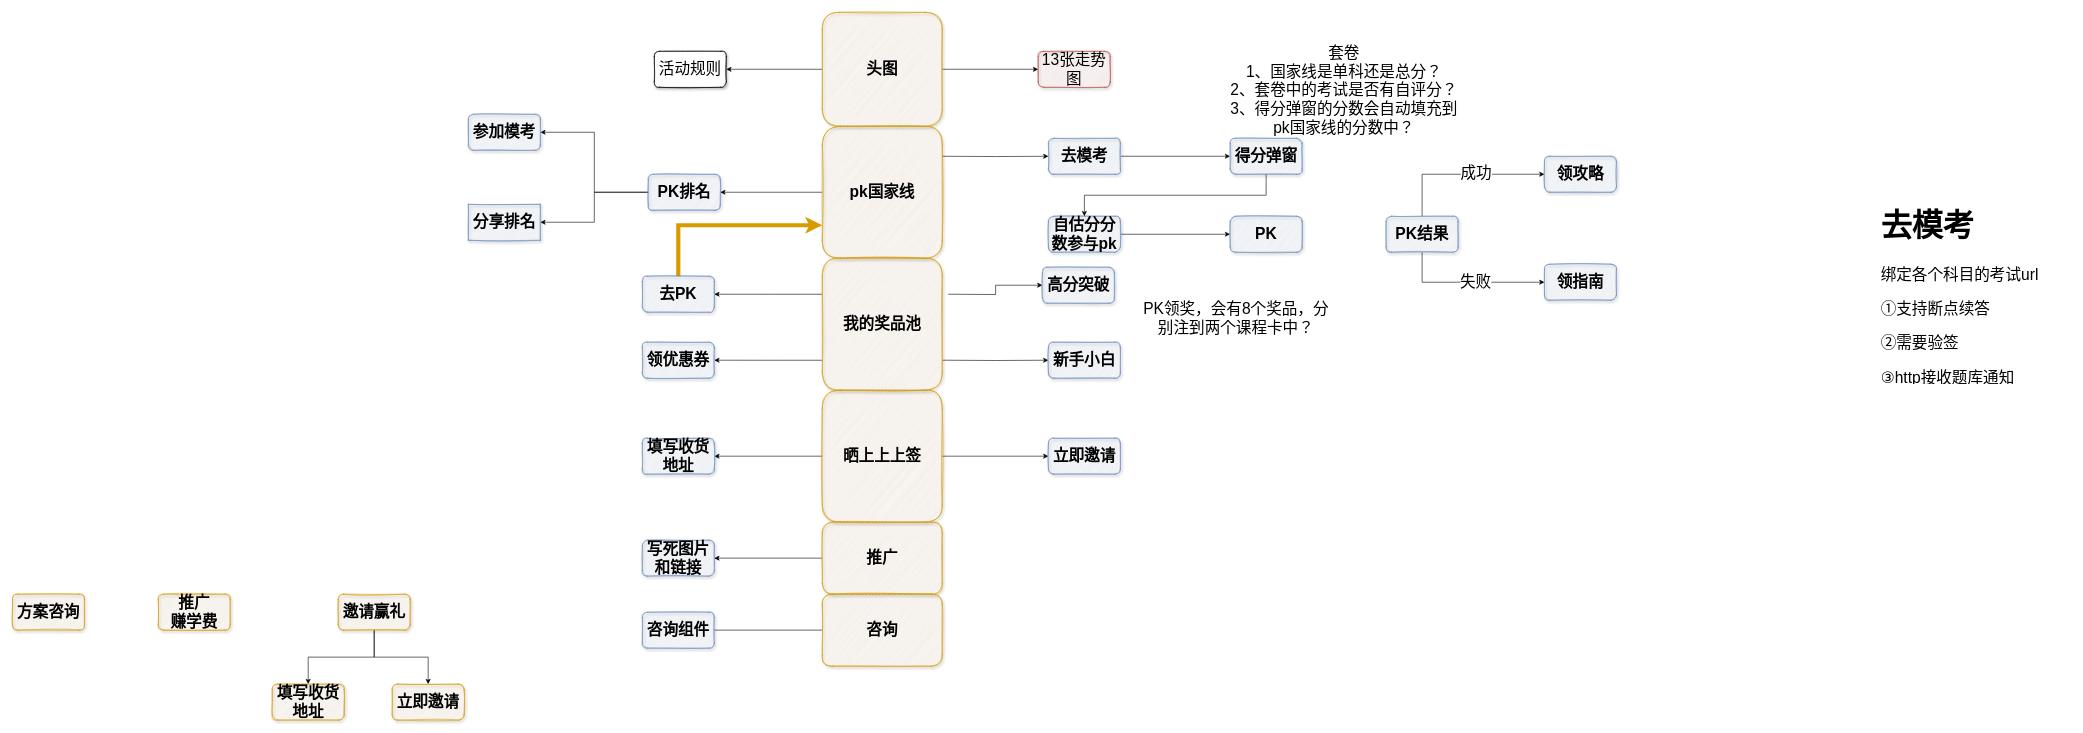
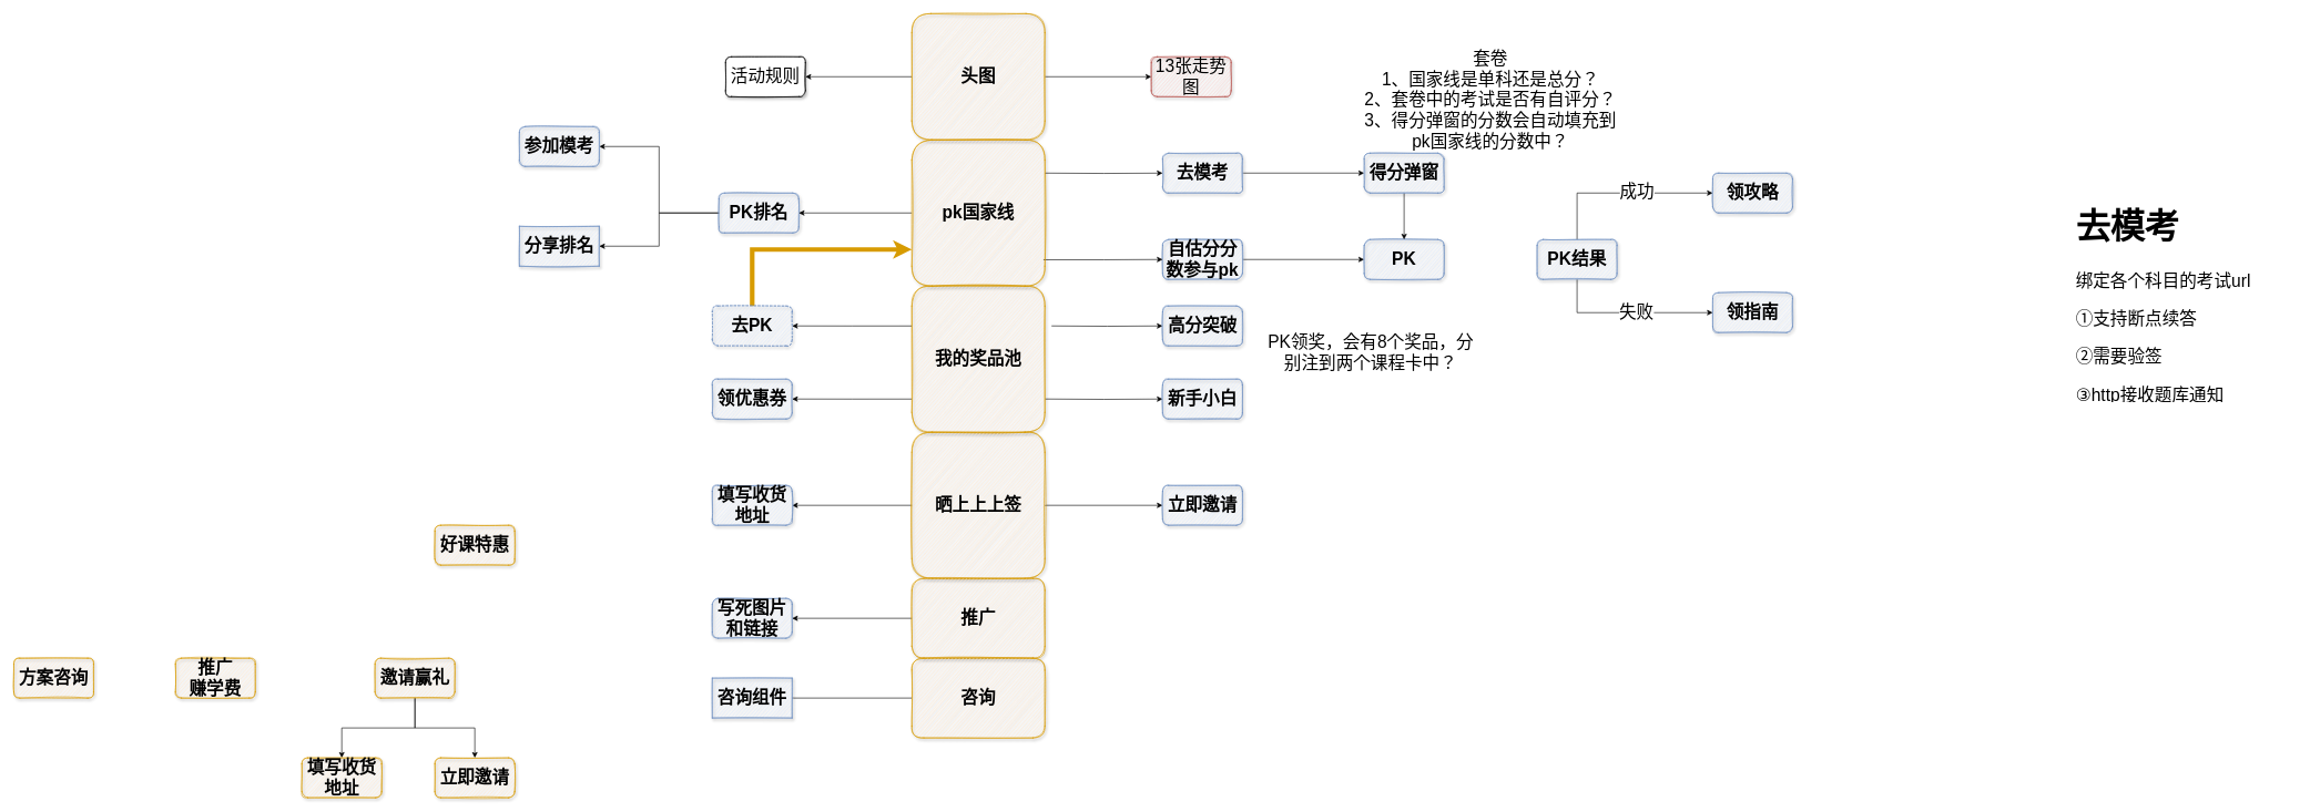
- <mxCell id="37" style="edgeStyle=orthogonalEdgeStyle;rounded=0;orthogonalLoop=1;jettySize=auto;html=1;exitX=0.5;exitY=1;exitDx=0;exitDy=0;fontSize=26;" edge="1" parent="1" source="38" target="13"><mxGeometry relative="1" as="geometry" /></mxCell>
+ <mxCell id="37" style="edgeStyle=orthogonalEdgeStyle;rounded=0;orthogonalLoop=1;jettySize=auto;html=1;exitX=0.5;exitY=1;exitDx=0;exitDy=0;entryX=0.5;entryY=0;entryDx=0;entryDy=0;fontSize=26;" edge="1" parent="1" source="38" target="14"><mxGeometry relative="1" as="geometry" /></mxCell>
+ <mxCell id="26" style="edgeStyle=orthogonalEdgeStyle;rounded=0;orthogonalLoop=1;jettySize=auto;html=1;exitX=0.989;exitY=0.82;exitDx=0;exitDy=0;entryX=0;entryY=0.5;entryDx=0;entryDy=0;fontSize=26;exitPerimeter=0;" edge="1" parent="1" source="27" target="13"><mxGeometry relative="1" as="geometry" /></mxCell>
- <mxCell id="53" value="高分突破" style="whiteSpace=wrap;html=1;fontSize=26;fillColor=#dae8fc;strokeColor=#6c8ebf;rounded=1;fontStyle=1;glass=0;shadow=1;sketch=1;" vertex="1" parent="1"><mxGeometry x="1737" y="445" width="120" height="60" as="geometry" /></mxCell>
+ <mxCell id="53" value="高分突破" style="whiteSpace=wrap;html=1;fontSize=26;fillColor=#dae8fc;strokeColor=#6c8ebf;rounded=1;fontStyle=1;glass=0;shadow=1;sketch=1;" vertex="1" parent="1"><mxGeometry x="1747" y="460" width="120" height="60" as="geometry" /></mxCell>
- <mxCell id="36" value="&lt;h1&gt;去模考&lt;/h1&gt;&lt;p&gt;绑定各个科目的考试url&lt;/p&gt;&lt;p&gt;①支持断点续答&lt;/p&gt;&lt;p&gt;②需要验签&lt;/p&gt;&lt;p&gt;③http接收题库通知&lt;/p&gt;" style="text;html=1;strokeColor=none;fillColor=none;spacing=5;spacingTop=-20;whiteSpace=wrap;overflow=hidden;rounded=0;shadow=1;glass=0;sketch=1;fontSize=26;" vertex="1" parent="1"><mxGeometry x="3130" y="320" width="320" height="320" as="geometry" /></mxCell>
+ <mxCell id="36" value="&lt;h1&gt;去模考&lt;/h1&gt;&lt;p&gt;绑定各个科目的考试url&lt;/p&gt;&lt;p&gt;①支持断点续答&lt;/p&gt;&lt;p&gt;②需要验签&lt;/p&gt;&lt;p&gt;③http接收题库通知&lt;/p&gt;" style="text;html=1;strokeColor=none;fillColor=none;spacing=5;spacingTop=-20;whiteSpace=wrap;overflow=hidden;rounded=0;shadow=1;glass=0;sketch=1;fontSize=26;" vertex="1" parent="1"><mxGeometry x="3115" y="285" width="320" height="320" as="geometry" /></mxCell>
- <mxCell id="57" value="去PK" style="rounded=1;whiteSpace=wrap;html=1;fontSize=26;fontStyle=1;fillColor=#dae8fc;strokeColor=#6c8ebf;glass=0;shadow=1;sketch=1;" vertex="1" parent="1"><mxGeometry x="1070" y="460" width="120" height="60" as="geometry" /></mxCell>
+ <mxCell id="57" value="去PK" style="rounded=1;whiteSpace=wrap;html=1;fontSize=26;fontStyle=1;fillColor=#dae8fc;strokeColor=#6c8ebf;glass=0;shadow=1;sketch=1;dashed=1;" vertex="1" parent="1"><mxGeometry x="1070" y="460" width="120" height="60" as="geometry" /></mxCell>
+ <mxCell id="28" value="好课特惠" style="rounded=1;whiteSpace=wrap;html=1;fontSize=26;fontStyle=1;fillColor=#ffe6cc;strokeColor=#d79b00;glass=0;shadow=1;sketch=1;" vertex="1" parent="1"><mxGeometry x="653" y="790" width="120" height="60" as="geometry" /></mxCell>
- <mxCell id="61" value="咨询组件" style="whiteSpace=wrap;html=1;fontSize=26;fillColor=#dae8fc;strokeColor=#6c8ebf;rounded=1;fontStyle=1;glass=0;shadow=1;sketch=1;" vertex="1" parent="1"><mxGeometry x="1070" y="1020" width="120" height="60" as="geometry" /></mxCell>
+ <mxCell id="61" value="咨询组件" style="whiteSpace=wrap;html=1;fontSize=26;fillColor=#dae8fc;strokeColor=#6c8ebf;fontStyle=1;glass=0;shadow=1;sketch=1;rounded=0;" vertex="1" parent="1"><mxGeometry x="1070" y="1020" width="120" height="60" as="geometry" /></mxCell>
